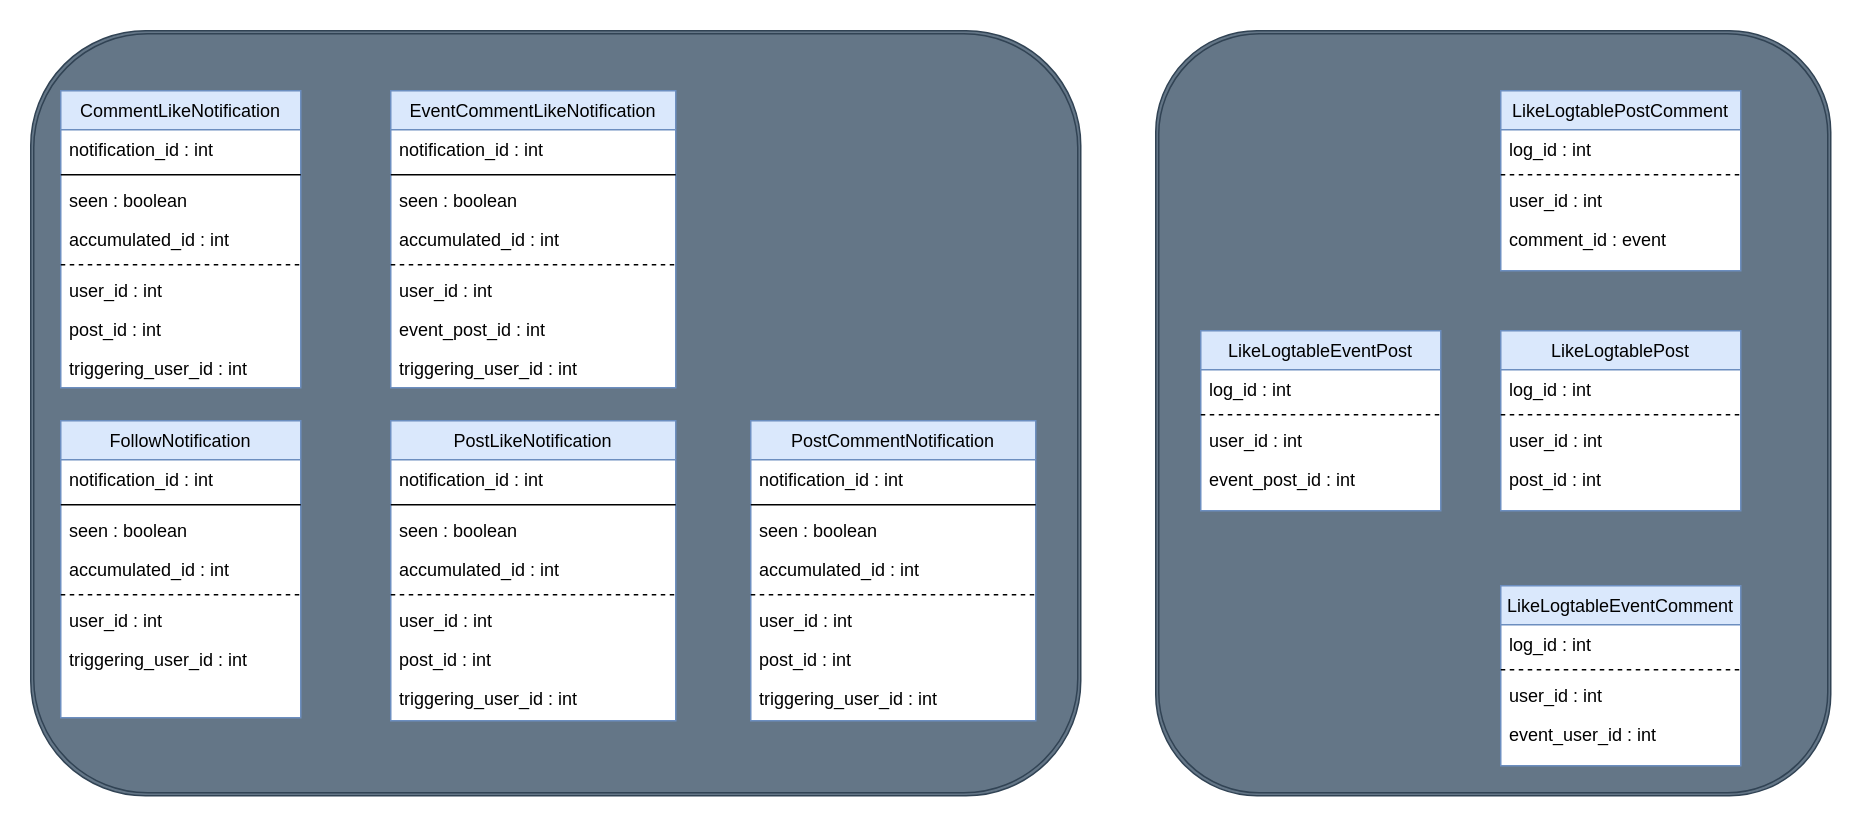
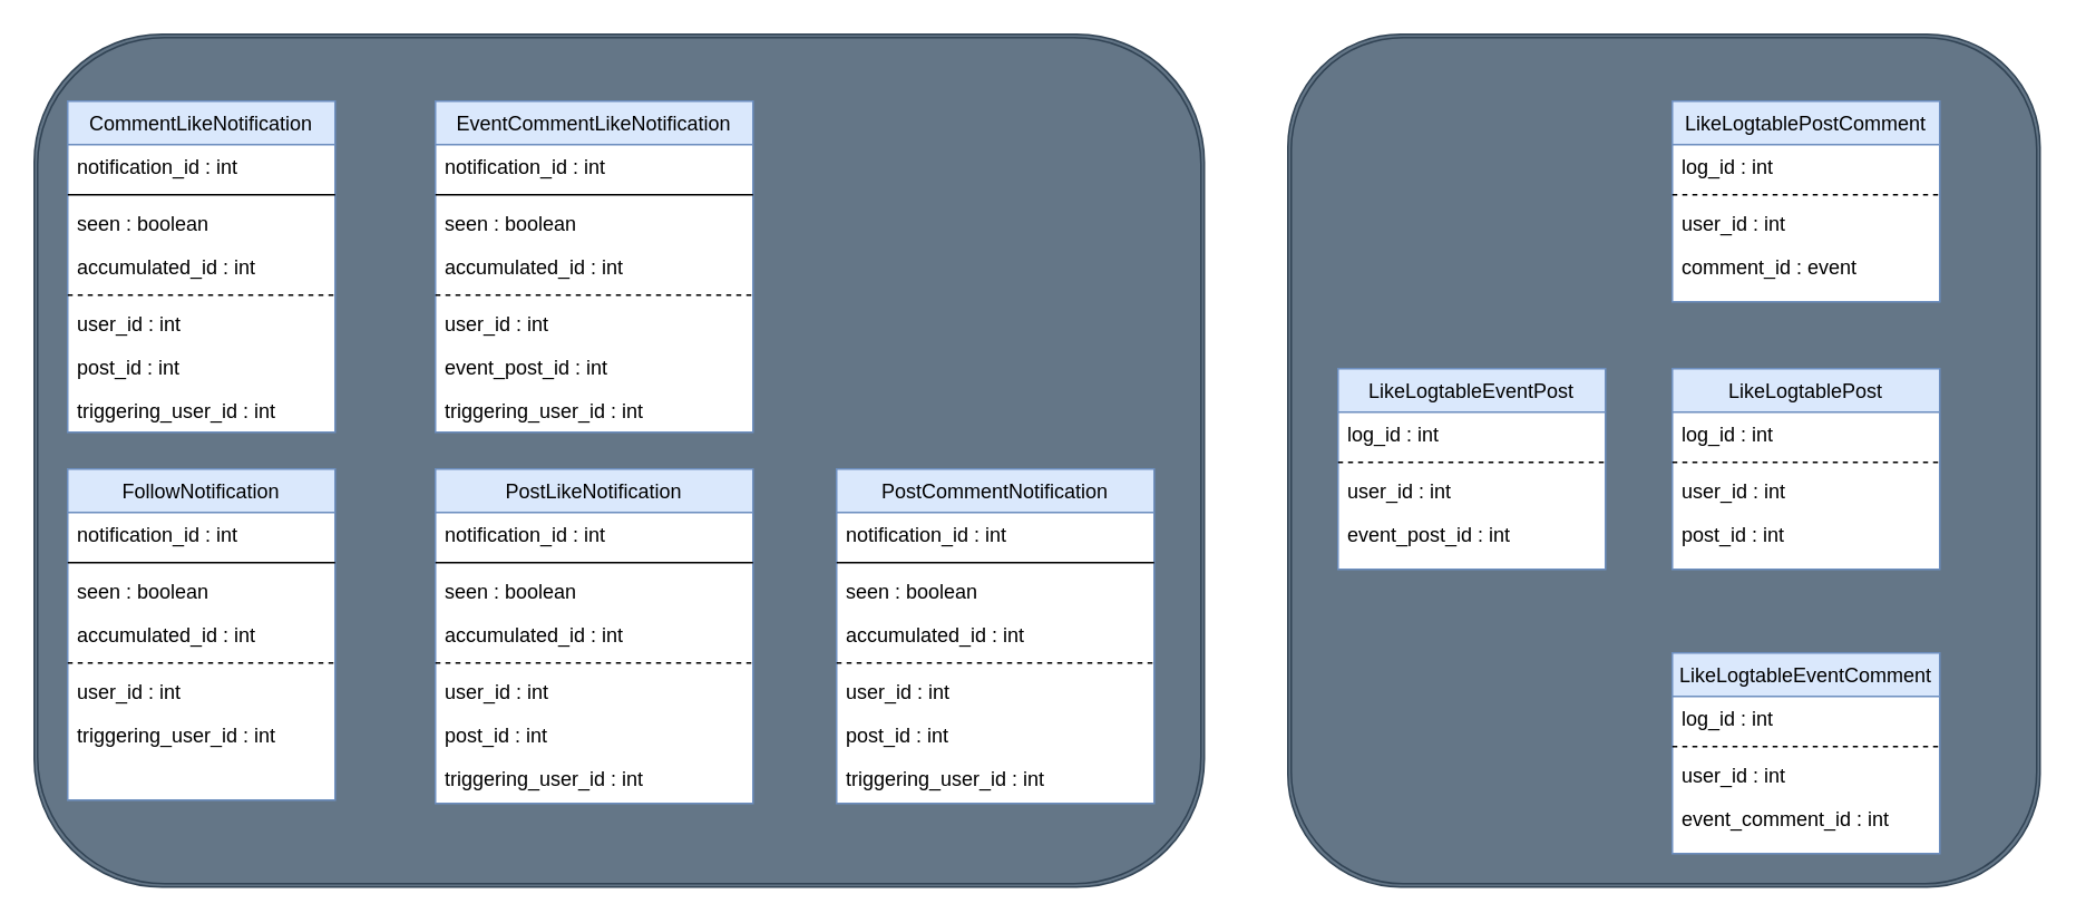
- <mxCell id="62" value="event_user_id : int" style="text;align=left;verticalAlign=top;spacingLeft=4;spacingRight=4;overflow=hidden;rotatable=0;points=[[0,0.5],[1,0.5]];portConstraint=eastwest;rounded=0;shadow=0;html=0;" vertex="1" parent="58"><mxGeometry y="86" width="160" height="26" as="geometry" /></mxCell>
+ <mxCell id="62" value="event_comment_id : int" style="text;align=left;verticalAlign=top;spacingLeft=4;spacingRight=4;overflow=hidden;rotatable=0;points=[[0,0.5],[1,0.5]];portConstraint=eastwest;rounded=0;shadow=0;html=0;" vertex="1" parent="58"><mxGeometry y="86" width="160" height="26" as="geometry" /></mxCell>
